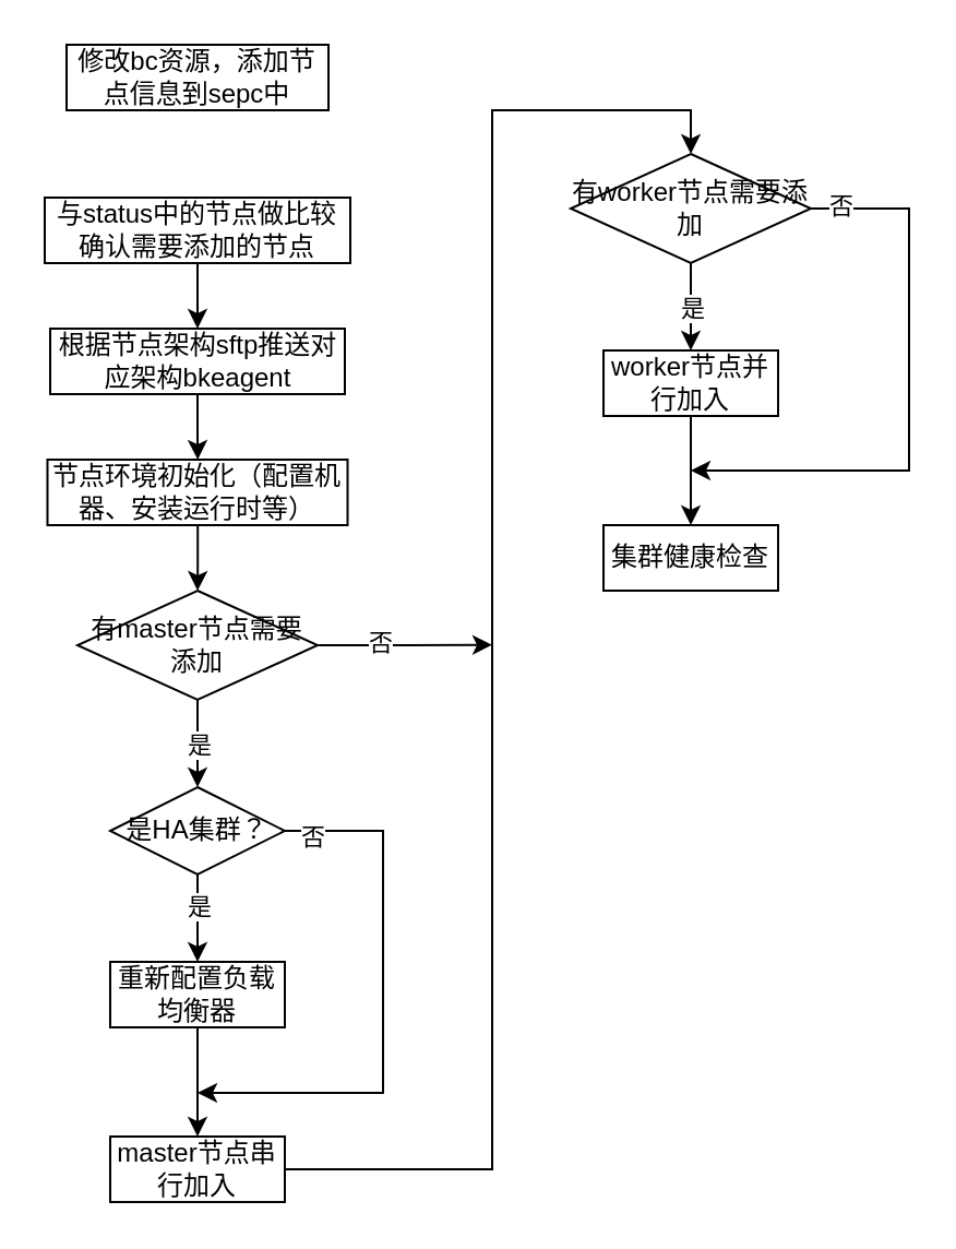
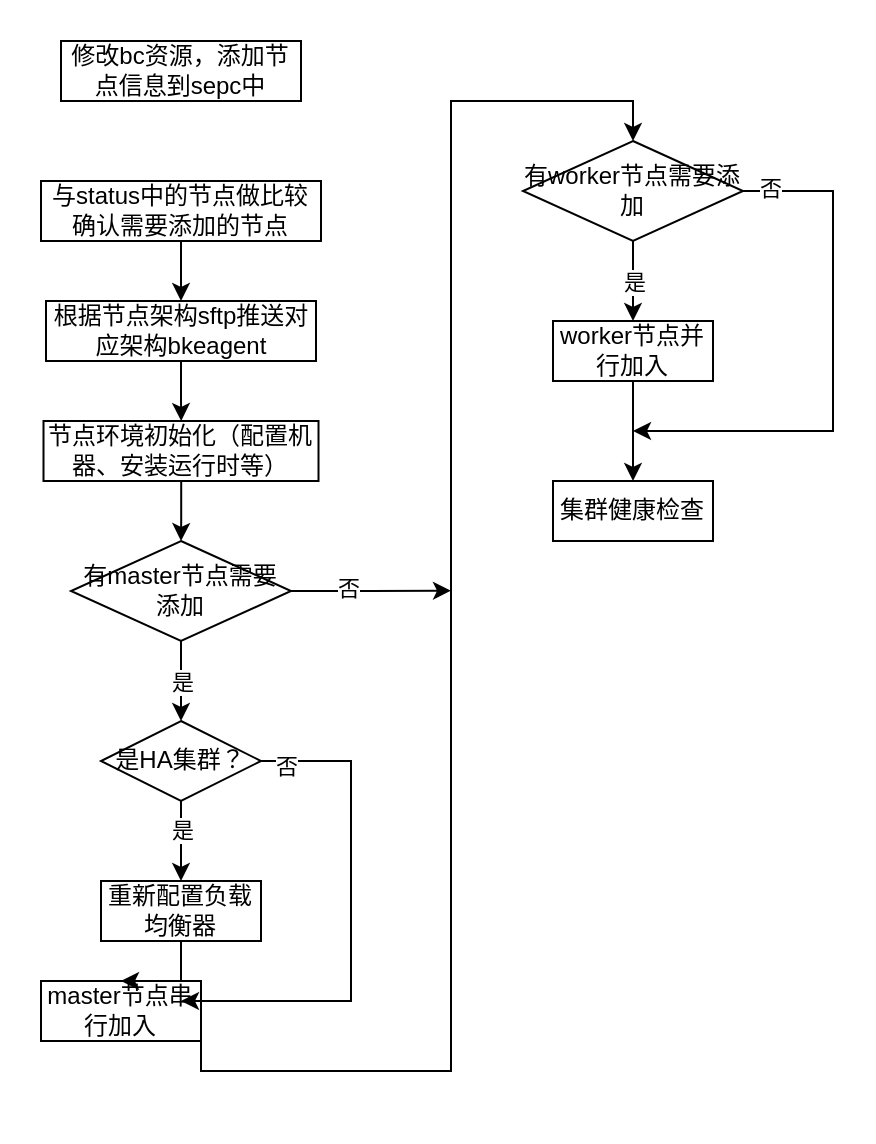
- <mxCell id="6" value="master节点串行加入" style="rounded=0;whiteSpace=wrap;html=1;" vertex="1" parent="1"><mxGeometry x="50" y="520" width="80" height="30" as="geometry" /></mxCell>
+ <mxCell id="6" value="master节点串行加入" style="rounded=0;whiteSpace=wrap;html=1;" vertex="1" parent="1"><mxGeometry x="20" y="490" width="80" height="30" as="geometry" /></mxCell>
